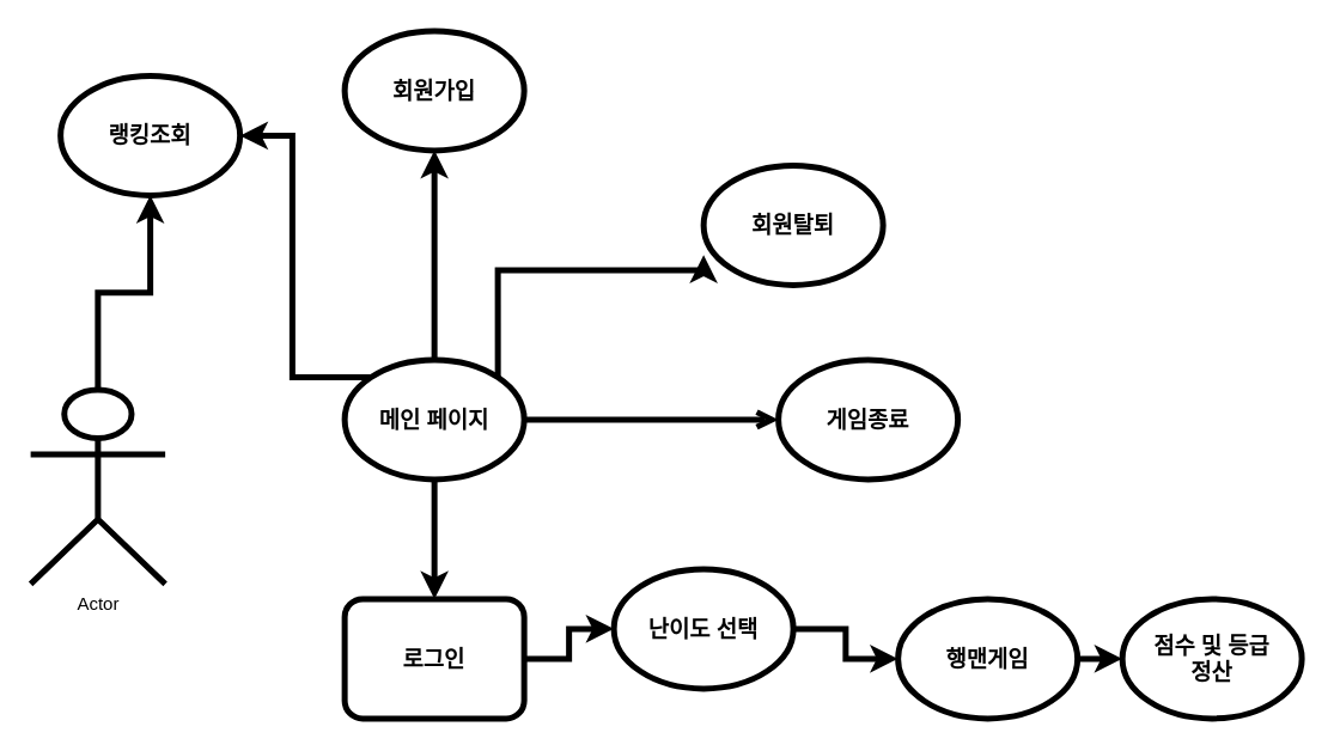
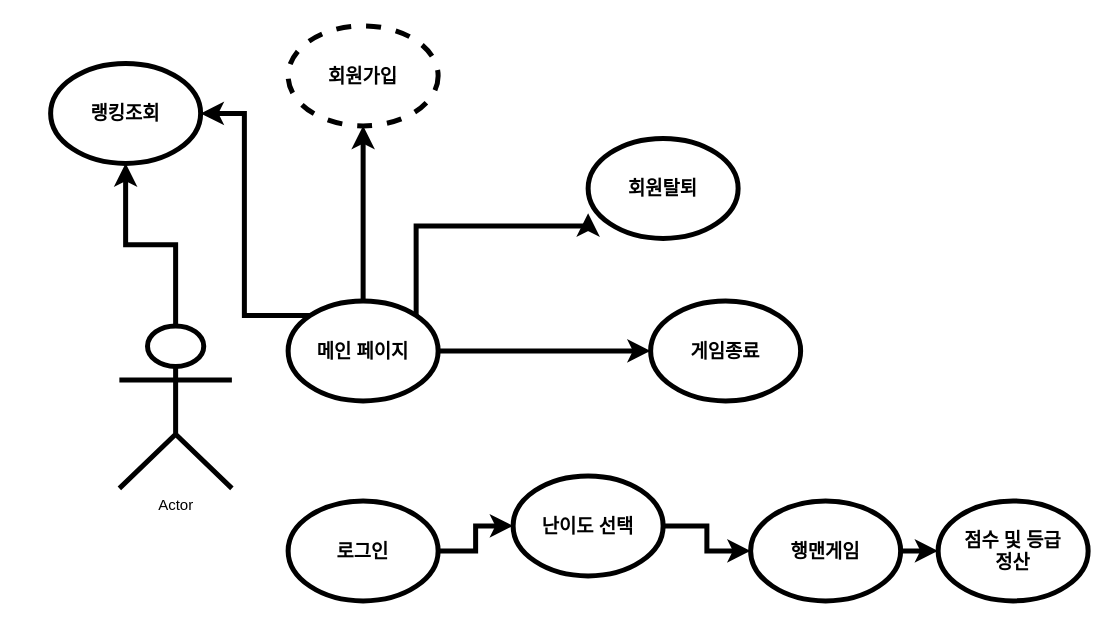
- <mxCell id="18" value="&lt;b&gt;&lt;font style=&quot;font-size: 15px;&quot;&gt;회원가입&lt;/font&gt;&lt;/b&gt;" style="ellipse;whiteSpace=wrap;html=1;strokeWidth=4;labelBackgroundColor=none;" vertex="1" parent="1"><mxGeometry x="230" y="20" width="120" height="80" as="geometry" /></mxCell>
+ <mxCell id="18" value="&lt;b&gt;&lt;font style=&quot;font-size: 15px;&quot;&gt;회원가입&lt;/font&gt;&lt;/b&gt;" style="ellipse;whiteSpace=wrap;html=1;strokeWidth=4;labelBackgroundColor=none;dashed=1;" vertex="1" parent="1"><mxGeometry x="230" y="20" width="120" height="80" as="geometry" /></mxCell>
- <mxCell id="5" value="" style="edgeStyle=orthogonalEdgeStyle;rounded=0;orthogonalLoop=1;jettySize=auto;html=1;strokeWidth=4;labelBackgroundColor=none;fontColor=default;endArrow=open;" edge="1" parent="1" source="8" target="16"><mxGeometry relative="1" as="geometry" /></mxCell>
+ <mxCell id="5" value="" style="edgeStyle=orthogonalEdgeStyle;rounded=0;orthogonalLoop=1;jettySize=auto;html=1;strokeWidth=4;labelBackgroundColor=none;fontColor=default;" edge="1" parent="1" source="8" target="16"><mxGeometry relative="1" as="geometry" /></mxCell>
- <mxCell id="3" value="Actor" style="shape=umlActor;verticalLabelPosition=bottom;verticalAlign=top;html=1;outlineConnect=0;strokeWidth=4;labelBackgroundColor=none;" vertex="1" parent="1"><mxGeometry x="20" y="260" width="90" height="130" as="geometry" /></mxCell>
+ <mxCell id="3" value="Actor" style="shape=umlActor;verticalLabelPosition=bottom;verticalAlign=top;html=1;outlineConnect=0;strokeWidth=4;labelBackgroundColor=none;" vertex="1" parent="1"><mxGeometry x="95" y="260" width="90" height="130" as="geometry" /></mxCell>
- <mxCell id="4" value="" style="edgeStyle=orthogonalEdgeStyle;rounded=0;orthogonalLoop=1;jettySize=auto;html=1;strokeWidth=4;labelBackgroundColor=none;fontColor=default;" edge="1" parent="1" source="8" target="10"><mxGeometry relative="1" as="geometry" /></mxCell>
- <mxCell id="10" value="&lt;b&gt;&lt;font style=&quot;font-size: 15px;&quot;&gt;로그인&lt;/font&gt;&lt;/b&gt;" style="whiteSpace=wrap;html=1;strokeWidth=4;labelBackgroundColor=none;rounded=1;" vertex="1" parent="1"><mxGeometry x="230" y="400" width="120" height="80" as="geometry" /></mxCell>
+ <mxCell id="10" value="&lt;b&gt;&lt;font style=&quot;font-size: 15px;&quot;&gt;로그인&lt;/font&gt;&lt;/b&gt;" style="ellipse;whiteSpace=wrap;html=1;strokeWidth=4;labelBackgroundColor=none;" vertex="1" parent="1"><mxGeometry x="230" y="400" width="120" height="80" as="geometry" /></mxCell>
